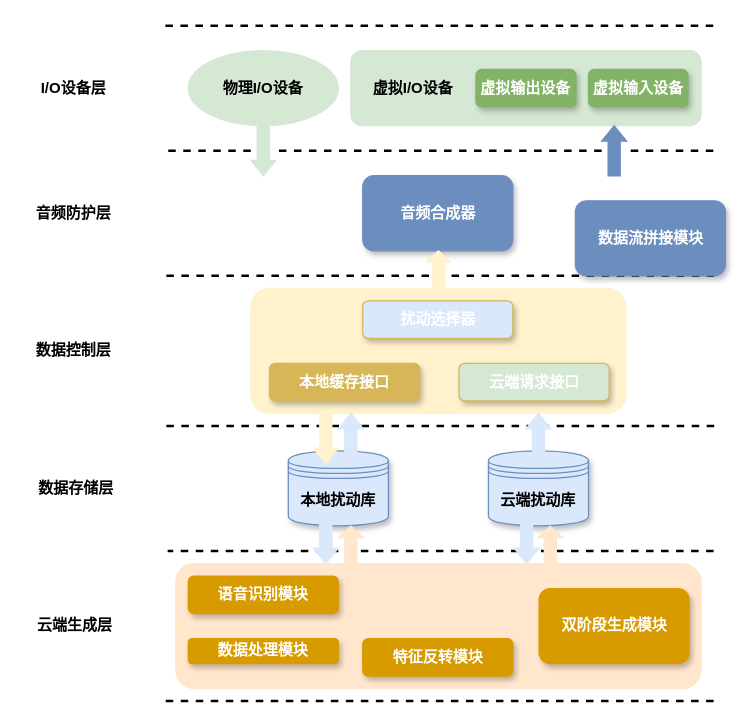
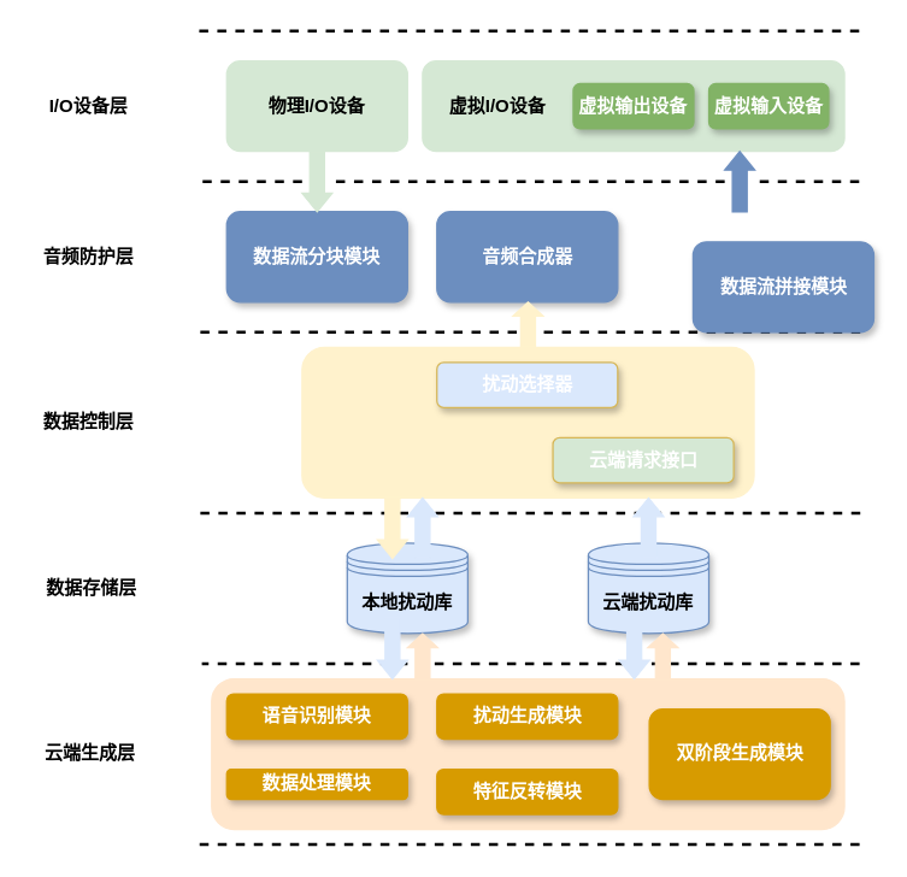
- <mxCell id="11" value="&lt;b&gt;物理I/O设备&lt;/b&gt;" style="ellipse;whiteSpace=wrap;html=1;fillColor=#D5E8D4;strokeColor=#D5E8D4;" parent="1" vertex="1"><mxGeometry x="150" y="40" width="120" height="60" as="geometry" /></mxCell>
+ <mxCell id="11" value="&lt;b&gt;物理I/O设备&lt;/b&gt;" style="rounded=1;whiteSpace=wrap;html=1;fillColor=#D5E8D4;strokeColor=#D5E8D4;" parent="1" vertex="1"><mxGeometry x="150" y="40" width="120" height="60" as="geometry" /></mxCell>
+ <mxCell id="27" value="数据流分块模块" style="rounded=1;whiteSpace=wrap;html=1;fillColor=#6C8EBF;strokeColor=#6C8EBF;shadow=1;fontColor=#FFFFFF;fontStyle=1" parent="1" vertex="1"><mxGeometry x="150" y="140" width="120" height="60" as="geometry" /></mxCell>
- <mxCell id="25" value="本地缓存接口" style="rounded=1;whiteSpace=wrap;html=1;fillColor=#D6B656;strokeColor=#D6B656;shadow=1;fontStyle=1;fontColor=#FFFFFF;" parent="1" vertex="1"><mxGeometry x="215" y="290" width="120" height="30" as="geometry" /></mxCell>
+ <mxCell id="24" value="扰动生成模块" style="rounded=1;whiteSpace=wrap;html=1;fillColor=#D79B00;strokeColor=#D79B00;gradientColor=none;shadow=1;fontStyle=1;fontColor=#FFFFFF;" parent="1" vertex="1"><mxGeometry x="289.5" y="460" width="120" height="30" as="geometry" /></mxCell>
